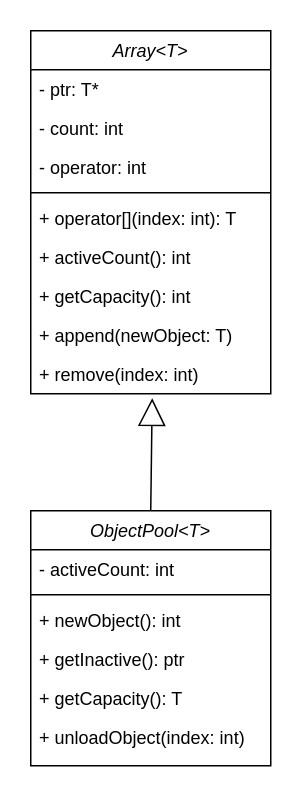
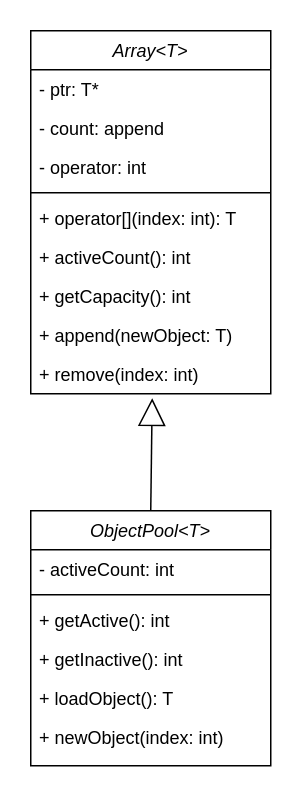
- <mxCell id="11" value="- count: int" style="text;align=left;verticalAlign=top;spacingLeft=4;spacingRight=4;overflow=hidden;rotatable=0;points=[[0,0.5],[1,0.5]];portConstraint=eastwest;rounded=0;shadow=0;html=0;" vertex="1" parent="9"><mxGeometry y="52" width="160" height="26" as="geometry" /></mxCell>
+ <mxCell id="11" value="- count: append" style="text;align=left;verticalAlign=top;spacingLeft=4;spacingRight=4;overflow=hidden;rotatable=0;points=[[0,0.5],[1,0.5]];portConstraint=eastwest;rounded=0;shadow=0;html=0;" vertex="1" parent="9"><mxGeometry y="52" width="160" height="26" as="geometry" /></mxCell>
- <mxCell id="5" value="+ newObject(): int" style="text;align=left;verticalAlign=top;spacingLeft=4;spacingRight=4;overflow=hidden;rotatable=0;points=[[0,0.5],[1,0.5]];portConstraint=eastwest;" vertex="1" parent="2"><mxGeometry y="60" width="160" height="26" as="geometry" /></mxCell>
+ <mxCell id="5" value="+ getActive(): int" style="text;align=left;verticalAlign=top;spacingLeft=4;spacingRight=4;overflow=hidden;rotatable=0;points=[[0,0.5],[1,0.5]];portConstraint=eastwest;" vertex="1" parent="2"><mxGeometry y="60" width="160" height="26" as="geometry" /></mxCell>
- <mxCell id="6" value="+ getInactive(): ptr" style="text;align=left;verticalAlign=top;spacingLeft=4;spacingRight=4;overflow=hidden;rotatable=0;points=[[0,0.5],[1,0.5]];portConstraint=eastwest;" vertex="1" parent="2"><mxGeometry y="86" width="160" height="26" as="geometry" /></mxCell>
+ <mxCell id="6" value="+ getInactive(): int" style="text;align=left;verticalAlign=top;spacingLeft=4;spacingRight=4;overflow=hidden;rotatable=0;points=[[0,0.5],[1,0.5]];portConstraint=eastwest;" vertex="1" parent="2"><mxGeometry y="86" width="160" height="26" as="geometry" /></mxCell>
- <mxCell id="7" value="+ getCapacity(): T" style="text;align=left;verticalAlign=top;spacingLeft=4;spacingRight=4;overflow=hidden;rotatable=0;points=[[0,0.5],[1,0.5]];portConstraint=eastwest;" vertex="1" parent="2"><mxGeometry y="112" width="160" height="26" as="geometry" /></mxCell>
+ <mxCell id="7" value="+ loadObject(): T" style="text;align=left;verticalAlign=top;spacingLeft=4;spacingRight=4;overflow=hidden;rotatable=0;points=[[0,0.5],[1,0.5]];portConstraint=eastwest;" vertex="1" parent="2"><mxGeometry y="112" width="160" height="26" as="geometry" /></mxCell>
- <mxCell id="8" value="+ unloadObject(index: int)" style="text;align=left;verticalAlign=top;spacingLeft=4;spacingRight=4;overflow=hidden;rotatable=0;points=[[0,0.5],[1,0.5]];portConstraint=eastwest;" vertex="1" parent="2"><mxGeometry y="138" width="160" height="26" as="geometry" /></mxCell>
+ <mxCell id="8" value="+ newObject(index: int)" style="text;align=left;verticalAlign=top;spacingLeft=4;spacingRight=4;overflow=hidden;rotatable=0;points=[[0,0.5],[1,0.5]];portConstraint=eastwest;" vertex="1" parent="2"><mxGeometry y="138" width="160" height="26" as="geometry" /></mxCell>
